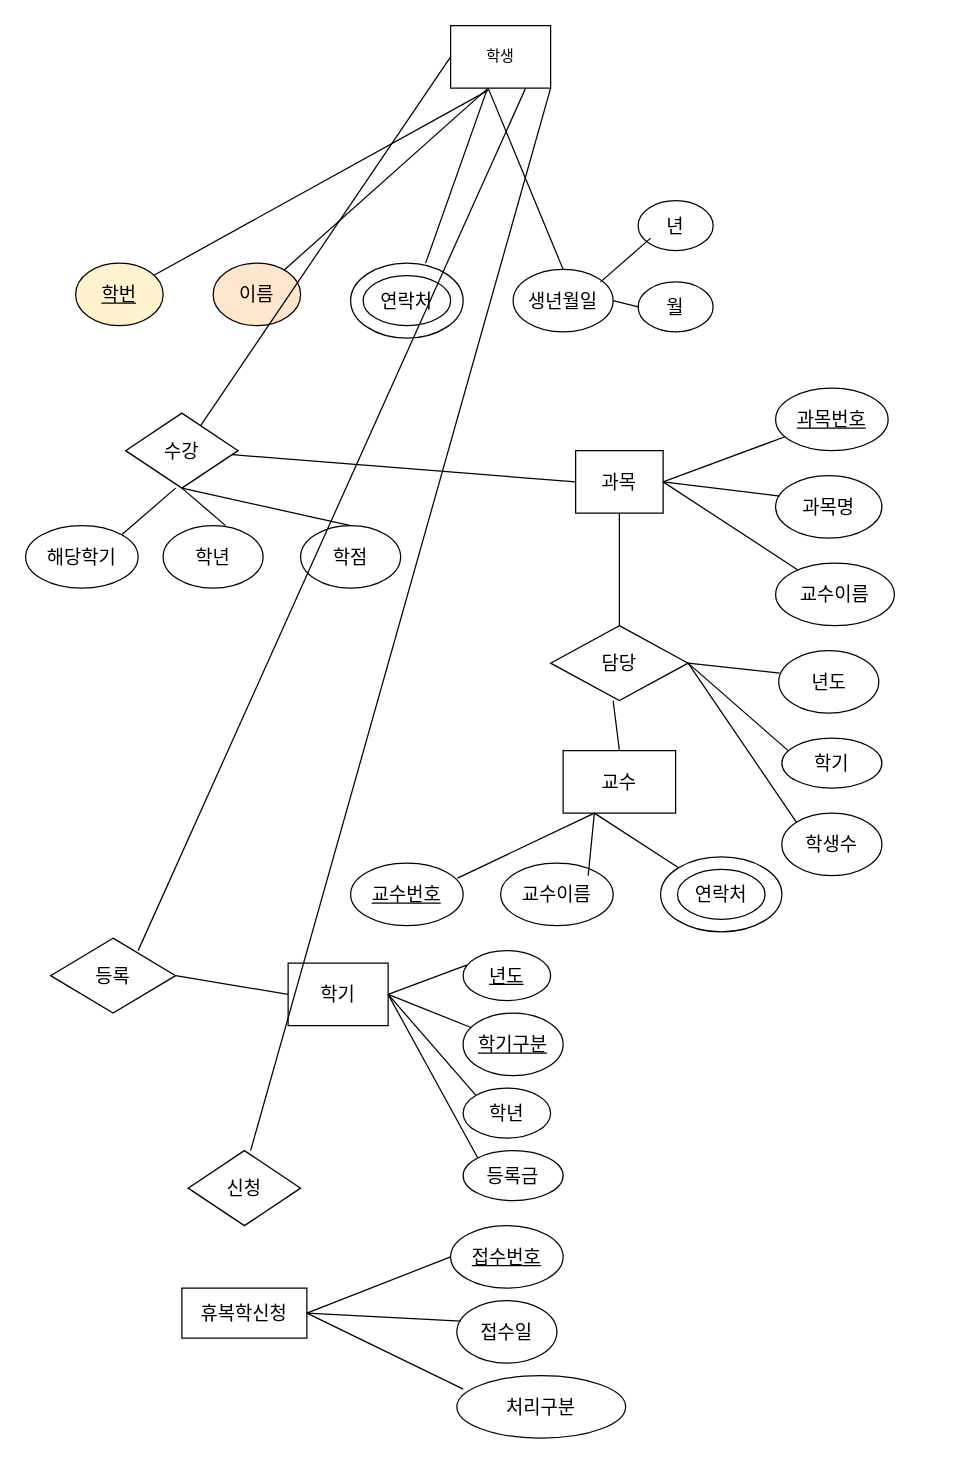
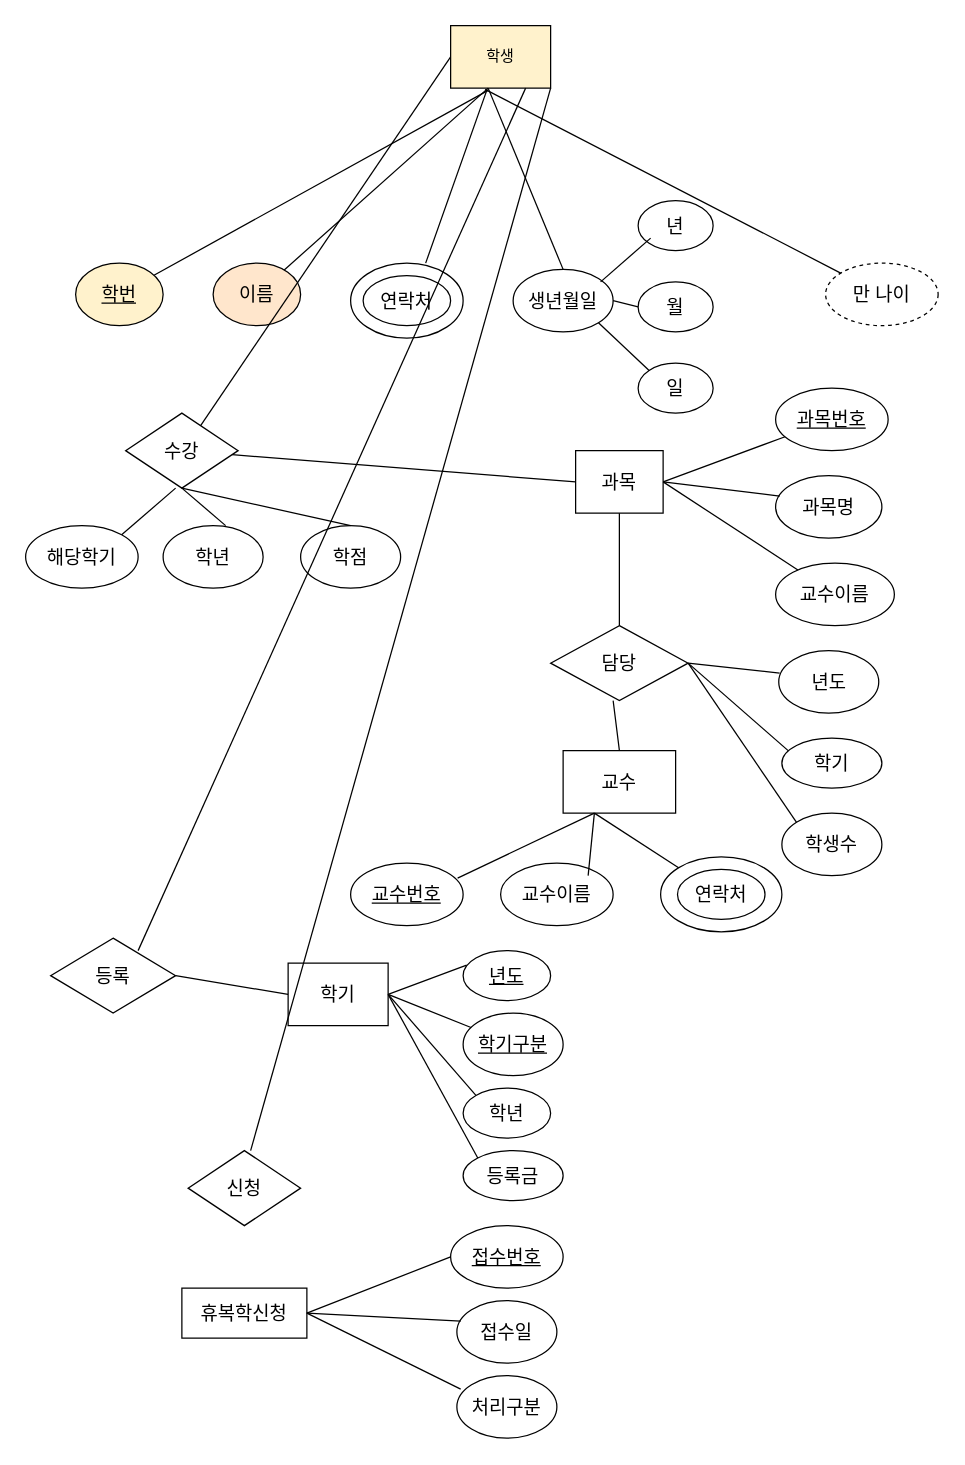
- <mxCell id="2" value="학생" style="rounded=0;whiteSpace=wrap;html=1;" vertex="1" parent="1"><mxGeometry x="360" y="20" width="80" height="50" as="geometry" /></mxCell>
+ <mxCell id="2" value="학생" style="rounded=0;whiteSpace=wrap;html=1;fillColor=#fff2cc;" vertex="1" parent="1"><mxGeometry x="360" y="20" width="80" height="50" as="geometry" /></mxCell>
+ <mxCell id="19" value="" style="endArrow=none;html=1;rounded=0;fontSize=15;exitX=0.345;exitY=1.02;exitDx=0;exitDy=0;exitPerimeter=0;" edge="1" parent="1" source="2" target="11"><mxGeometry width="50" height="50" relative="1" as="geometry"><mxPoint x="440" y="100" as="sourcePoint" /><mxPoint x="490" y="50" as="targetPoint" /></mxGeometry></mxCell>
+ <mxCell id="11" value="만 나이" style="ellipse;whiteSpace=wrap;html=1;fontSize=15;fillColor=none;dashed=1;" vertex="1" parent="1"><mxGeometry x="660" y="210" width="90" height="50" as="geometry" /></mxCell>
+ <mxCell id="18" value="" style="endArrow=none;html=1;rounded=0;fontSize=15;entryX=0;entryY=0;entryDx=0;entryDy=0;exitX=1;exitY=1;exitDx=0;exitDy=0;" edge="1" parent="1" source="7" target="10"><mxGeometry width="50" height="50" relative="1" as="geometry"><mxPoint x="440" y="315" as="sourcePoint" /><mxPoint x="490" y="265" as="targetPoint" /></mxGeometry></mxCell>
+ <mxCell id="10" value="일" style="ellipse;whiteSpace=wrap;html=1;fontSize=15;fillColor=none;" vertex="1" parent="1"><mxGeometry x="510" y="290" width="60" height="40" as="geometry" /></mxCell>
- <mxCell id="70" value="처리구분" style="ellipse;whiteSpace=wrap;html=1;fontSize=15;strokeColor=default;fillColor=none;" vertex="1" parent="1"><mxGeometry x="365" y="1100" width="135" height="50" as="geometry" /></mxCell>
+ <mxCell id="70" value="처리구분" style="ellipse;whiteSpace=wrap;html=1;fontSize=15;strokeColor=default;fillColor=none;" vertex="1" parent="1"><mxGeometry x="365" y="1100" width="80" height="50" as="geometry" /></mxCell>
